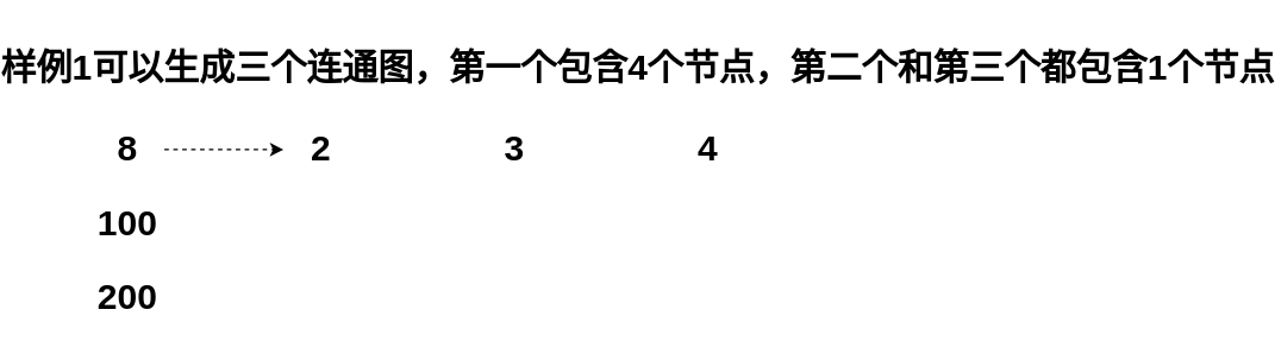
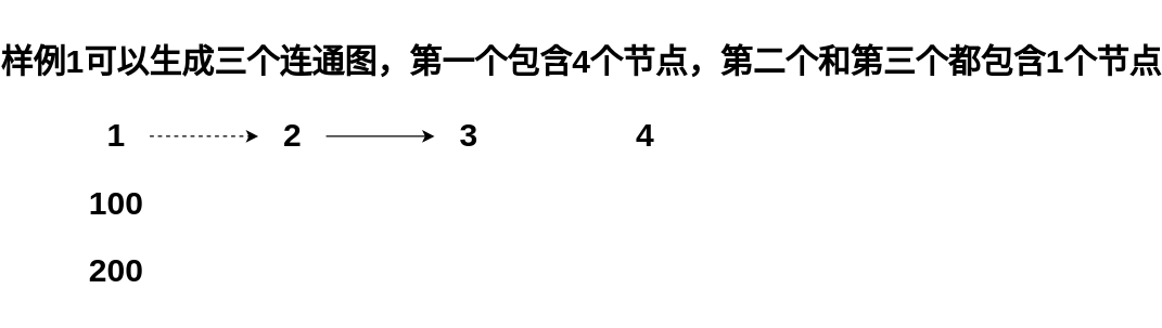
- <mxCell id="3" value="8" style="text;strokeColor=none;fillColor=none;html=1;fontSize=24;fontStyle=1;verticalAlign=middle;align=center;" vertex="1" parent="1"><mxGeometry x="20" y="80" width="50" height="40" as="geometry" /></mxCell>
+ <mxCell id="3" value="1" style="text;strokeColor=none;fillColor=none;html=1;fontSize=24;fontStyle=1;verticalAlign=middle;align=center;" vertex="1" parent="1"><mxGeometry x="20" y="80" width="50" height="40" as="geometry" /></mxCell>
+ <mxCell id="4" value="" style="edgeStyle=orthogonalEdgeStyle;rounded=0;orthogonalLoop=1;jettySize=auto;html=1;" edge="1" parent="1" source="5" target="6"><mxGeometry relative="1" as="geometry" /></mxCell>
